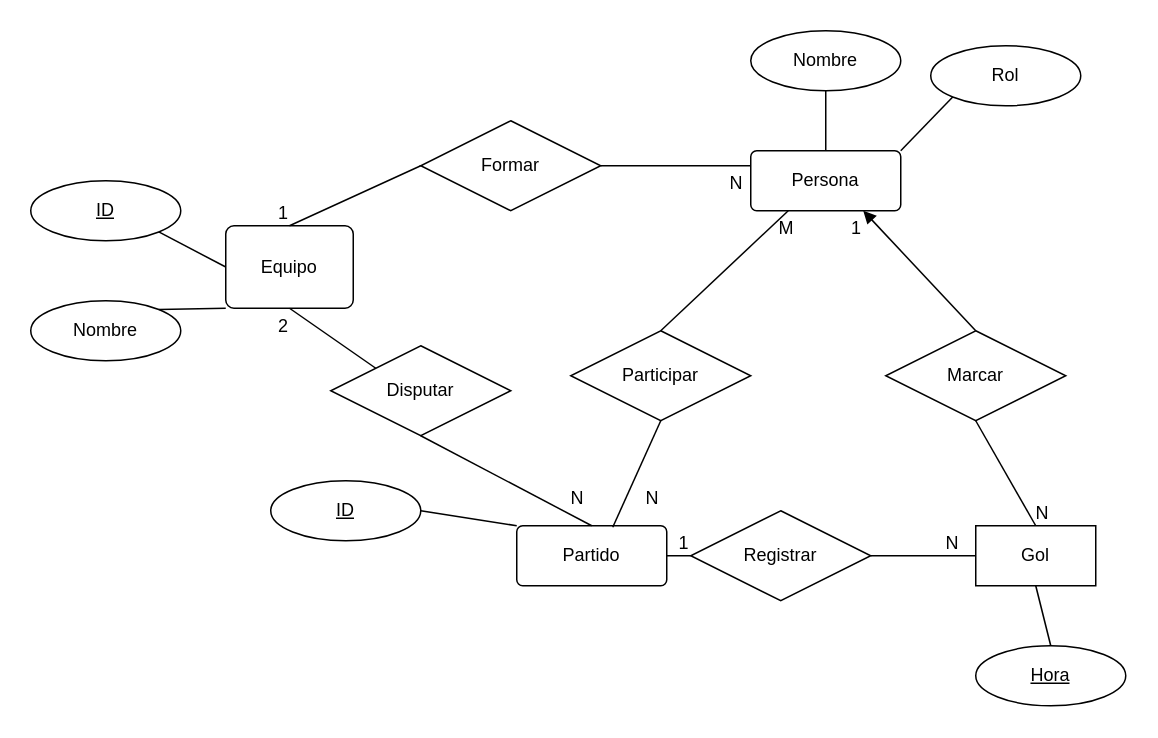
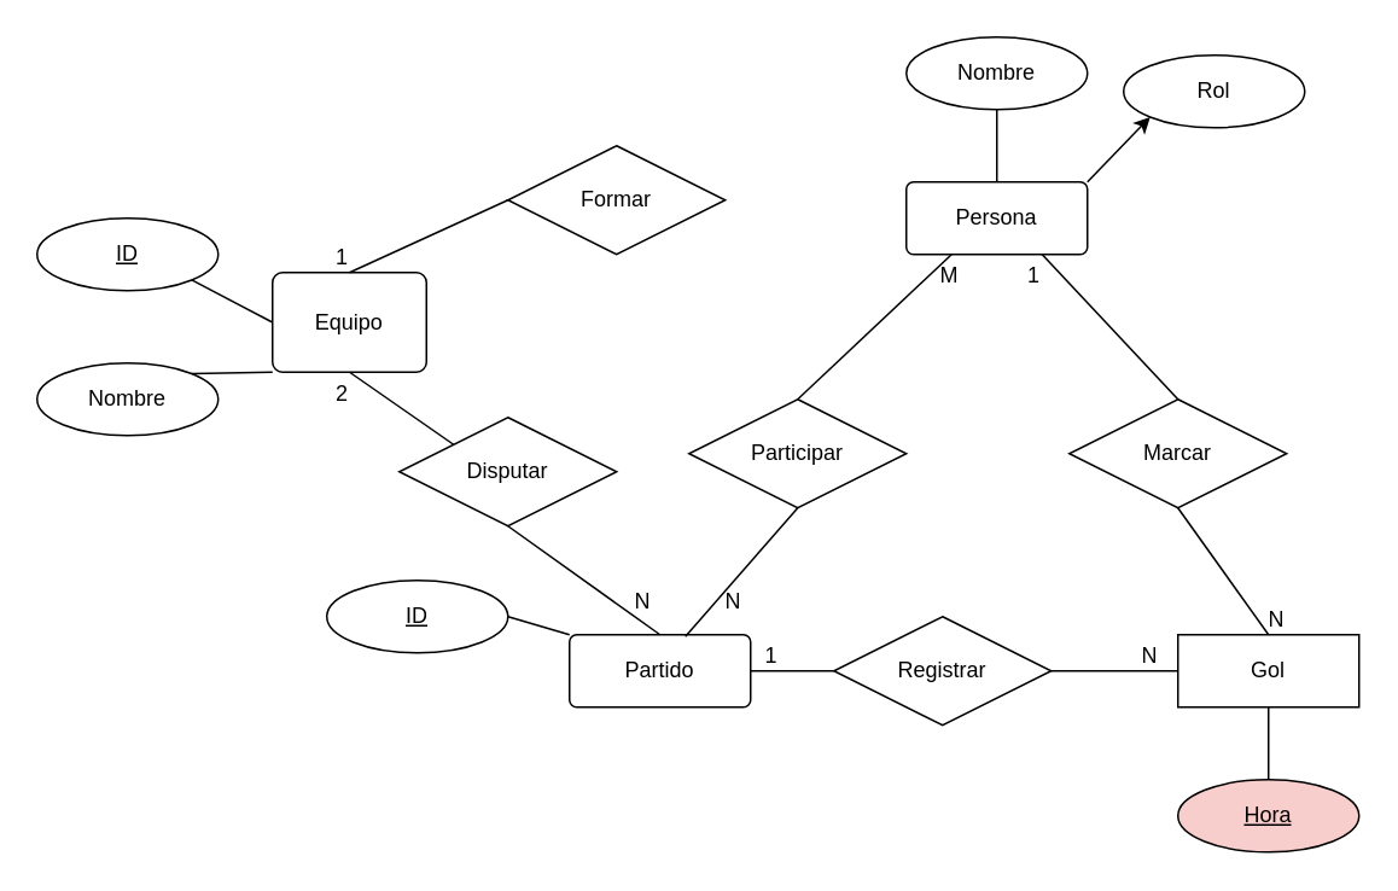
- <mxCell id="11" value="" style="endArrow=none;html=1;rounded=0;entryX=0;entryY=1;entryDx=0;entryDy=0;exitX=1;exitY=0;exitDx=0;exitDy=0;" edge="1" parent="1" source="2" target="9"><mxGeometry relative="1" as="geometry"><mxPoint x="330" y="110" as="sourcePoint" /><mxPoint x="490" y="110" as="targetPoint" /></mxGeometry></mxCell>
+ <mxCell id="11" value="" style="endArrow=classic;html=1;rounded=0;entryX=0;entryY=1;entryDx=0;entryDy=0;exitX=1;exitY=0;exitDx=0;exitDy=0;" edge="1" parent="1" source="2" target="9"><mxGeometry relative="1" as="geometry"><mxPoint x="330" y="110" as="sourcePoint" /><mxPoint x="490" y="110" as="targetPoint" /></mxGeometry></mxCell>
- <mxCell id="14" value="" style="endArrow=none;html=1;rounded=0;entryX=0;entryY=0.25;entryDx=0;entryDy=0;exitX=1;exitY=0.5;exitDx=0;exitDy=0;" edge="1" parent="1" source="7" target="2"><mxGeometry relative="1" as="geometry"><mxPoint x="430" y="60" as="sourcePoint" /><mxPoint x="430" y="10" as="targetPoint" /></mxGeometry></mxCell>
- <mxCell id="15" value="N" style="resizable=0;html=1;whiteSpace=wrap;align=right;verticalAlign=bottom;" connectable="0" vertex="1" parent="14"><mxGeometry x="1" relative="1" as="geometry"><mxPoint x="-4" y="20" as="offset" /></mxGeometry></mxCell>
- <mxCell id="34" value="" style="endArrow=block;html=1;rounded=0;entryX=0.75;entryY=1;entryDx=0;entryDy=0;exitX=0.5;exitY=0;exitDx=0;exitDy=0;" edge="1" parent="1" source="29" target="2"><mxGeometry relative="1" as="geometry"><mxPoint x="330" y="210" as="sourcePoint" /><mxPoint x="490" y="210" as="targetPoint" /></mxGeometry></mxCell>
+ <mxCell id="34" value="" style="endArrow=none;html=1;rounded=0;entryX=0.75;entryY=1;entryDx=0;entryDy=0;exitX=0.5;exitY=0;exitDx=0;exitDy=0;" edge="1" parent="1" source="29" target="2"><mxGeometry relative="1" as="geometry"><mxPoint x="330" y="210" as="sourcePoint" /><mxPoint x="490" y="210" as="targetPoint" /></mxGeometry></mxCell>
- <mxCell id="4" value="Partido" style="rounded=1;arcSize=10;whiteSpace=wrap;html=1;align=center;" vertex="1" parent="1"><mxGeometry x="344" y="350" width="100" height="40" as="geometry" /></mxCell>
+ <mxCell id="4" value="Partido" style="rounded=1;arcSize=10;whiteSpace=wrap;html=1;align=center;" vertex="1" parent="1"><mxGeometry x="314" y="350" width="100" height="40" as="geometry" /></mxCell>
- <mxCell id="5" value="Gol" style="whiteSpace=wrap;html=1;align=center;" vertex="1" parent="1"><mxGeometry x="650" y="350" width="80" height="40" as="geometry" /></mxCell>
+ <mxCell id="5" value="Gol" style="whiteSpace=wrap;html=1;align=center;" vertex="1" parent="1"><mxGeometry x="650" y="350" width="100" height="40" as="geometry" /></mxCell>
- <mxCell id="36" value="&lt;u&gt;Hora&lt;/u&gt;" style="ellipse;whiteSpace=wrap;html=1;align=center;" vertex="1" parent="1"><mxGeometry x="650" y="430" width="100" height="40" as="geometry" /></mxCell>
+ <mxCell id="36" value="&lt;u&gt;Hora&lt;/u&gt;" style="ellipse;whiteSpace=wrap;html=1;align=center;fillColor=#f8cecc;" vertex="1" parent="1"><mxGeometry x="650" y="430" width="100" height="40" as="geometry" /></mxCell>
